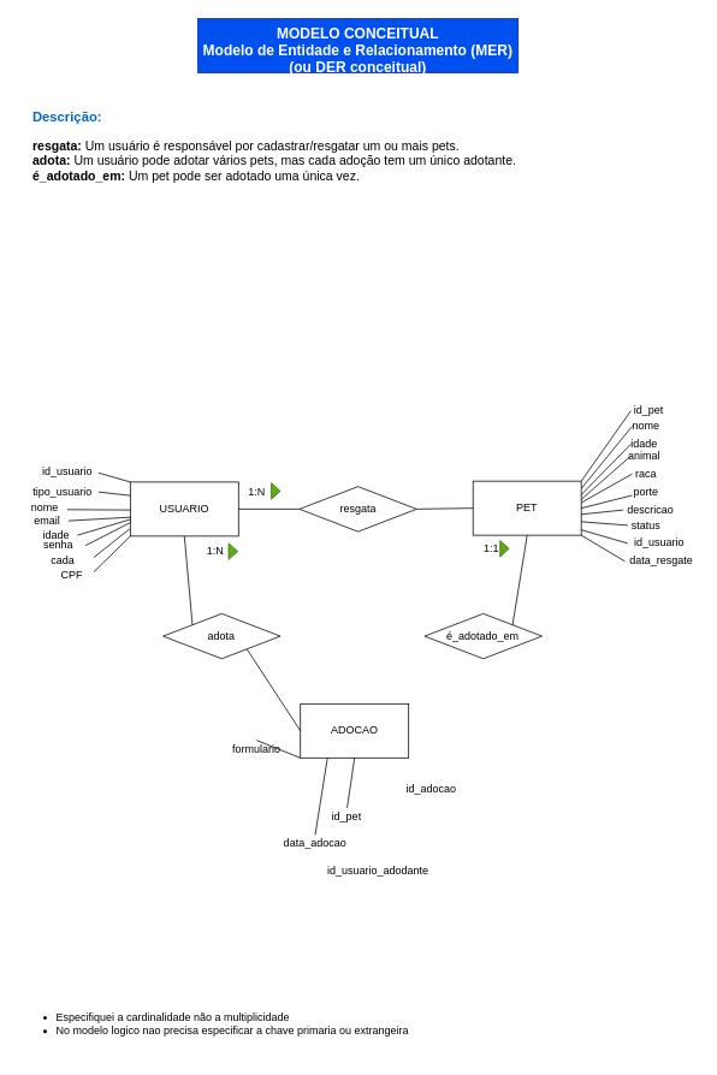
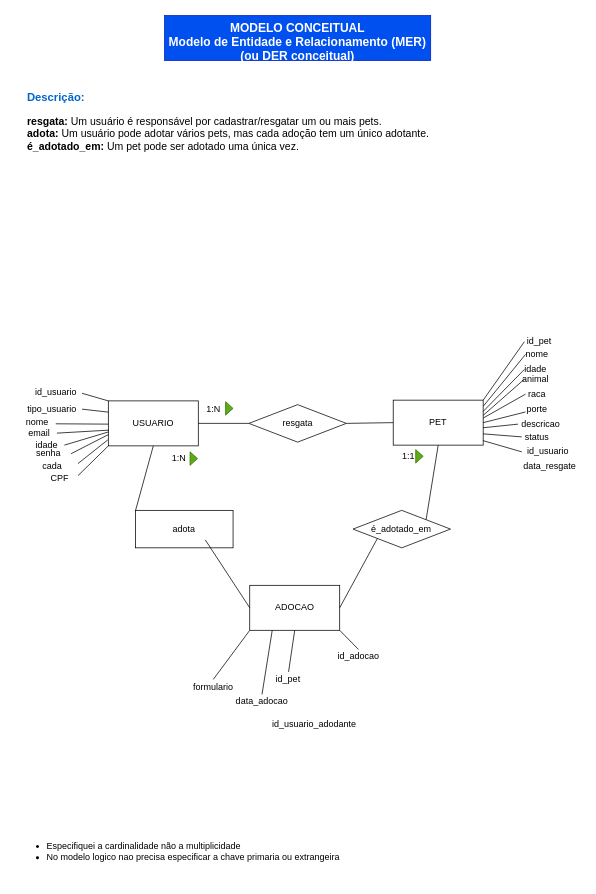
- <mxCell id="22" value="" style="endArrow=none;html=1;rounded=0;exitX=0;exitY=0.5;exitDx=0;exitDy=0;entryX=1;entryY=1;entryDx=0;entryDy=0;" edge="1" parent="1" source="6" target="16"><mxGeometry width="50" height="50" relative="1" as="geometry"><mxPoint x="474" y="473" as="sourcePoint" /><mxPoint x="620" y="436" as="targetPoint" /></mxGeometry></mxCell>
- <mxCell id="39" value="adota" style="rhombus;whiteSpace=wrap;html=1;" vertex="1" parent="1"><mxGeometry x="180.38" y="680" width="130" height="50" as="geometry" /></mxCell>
+ <mxCell id="39" value="adota" style="whiteSpace=wrap;html=1;rounded=0;" vertex="1" parent="1"><mxGeometry x="180.38" y="680" width="130" height="50" as="geometry" /></mxCell>
+ <mxCell id="49" value="" style="endArrow=none;html=1;rounded=0;exitX=0;exitY=1;exitDx=0;exitDy=0;entryX=1;entryY=0.5;entryDx=0;entryDy=0;" edge="1" parent="1" source="46" target="26"><mxGeometry width="50" height="50" relative="1" as="geometry"><mxPoint x="426" y="811" as="sourcePoint" /><mxPoint x="359" y="722" as="targetPoint" /></mxGeometry></mxCell>
- <mxCell id="4" value="formulario" style="text;html=1;align=center;verticalAlign=middle;whiteSpace=wrap;rounded=0;" vertex="1" parent="1"><mxGeometry x="244" y="820.5" width="80" height="20" as="geometry" /></mxCell>
+ <mxCell id="4" value="formulario" style="text;html=1;align=center;verticalAlign=middle;whiteSpace=wrap;rounded=0;" vertex="1" parent="1"><mxGeometry x="244" y="905.5" width="80" height="20" as="geometry" /></mxCell>
+ <mxCell id="30" value="" style="endArrow=none;html=1;rounded=0;exitX=0.5;exitY=0;exitDx=0;exitDy=0;entryX=1;entryY=1;entryDx=0;entryDy=0;" edge="1" parent="1" source="27" target="26"><mxGeometry width="50" height="50" relative="1" as="geometry"><mxPoint x="204.12" y="840" as="sourcePoint" /><mxPoint x="311.12" y="835" as="targetPoint" /></mxGeometry></mxCell>
